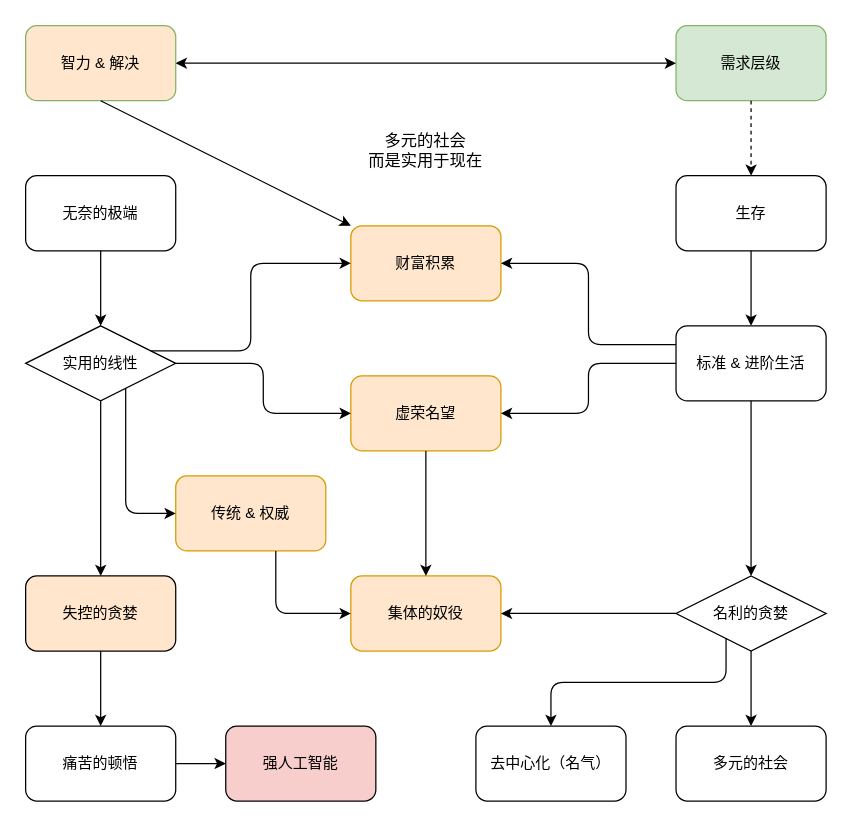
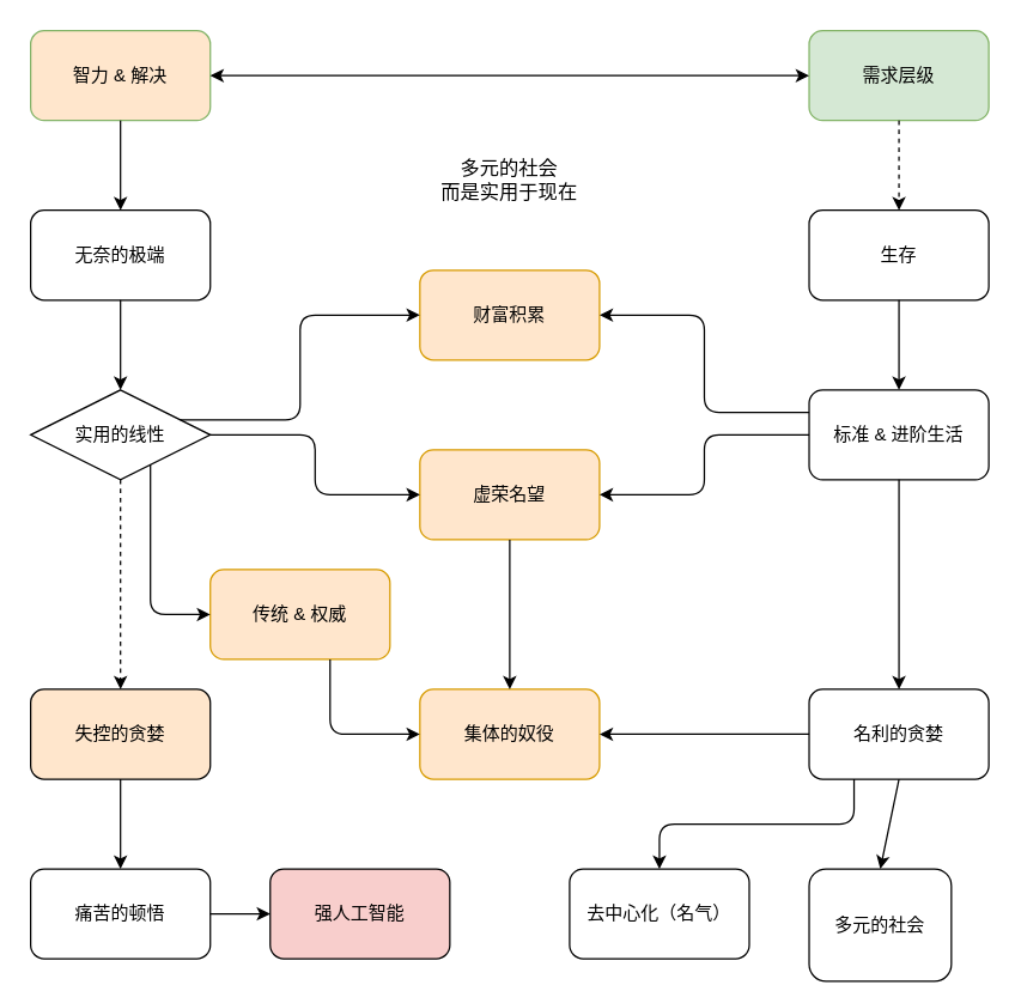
- <mxCell id="10" value="" style="endArrow=classic;html=1;rounded=0;exitX=0.5;exitY=1;exitDx=0;exitDy=0;" parent="1" source="5" target="3" edge="1"><mxGeometry width="50" height="50" relative="1" as="geometry"><mxPoint x="420" y="270" as="sourcePoint" /><mxPoint x="470" y="220" as="targetPoint" /></mxGeometry></mxCell>
+ <mxCell id="10" value="" style="endArrow=classic;html=1;rounded=0;exitX=0.5;exitY=1;exitDx=0;exitDy=0;entryX=0.5;entryY=0;entryDx=0;entryDy=0;" parent="1" source="5" target="7" edge="1"><mxGeometry width="50" height="50" relative="1" as="geometry"><mxPoint x="420" y="270" as="sourcePoint" /><mxPoint x="470" y="220" as="targetPoint" /></mxGeometry></mxCell>
- <mxCell id="12" value="" style="endArrow=classic;html=1;rounded=0;exitX=0.5;exitY=1;exitDx=0;exitDy=0;entryX=0.5;entryY=0;entryDx=0;entryDy=0;" parent="1" source="8" target="9" edge="1"><mxGeometry width="50" height="50" relative="1" as="geometry"><mxPoint x="90" y="210" as="sourcePoint" /><mxPoint x="90" y="270" as="targetPoint" /></mxGeometry></mxCell>
+ <mxCell id="12" value="" style="endArrow=classic;html=1;rounded=0;exitX=0.5;exitY=1;exitDx=0;exitDy=0;entryX=0.5;entryY=0;entryDx=0;entryDy=0;dashed=1;" parent="1" source="8" target="9" edge="1"><mxGeometry width="50" height="50" relative="1" as="geometry"><mxPoint x="90" y="210" as="sourcePoint" /><mxPoint x="90" y="270" as="targetPoint" /></mxGeometry></mxCell>
- <mxCell id="18" value="名利的贪婪" style="rhombus;whiteSpace=wrap;html=1;" parent="1" vertex="1"><mxGeometry x="540" y="460" width="120" height="60" as="geometry" /></mxCell>
+ <mxCell id="18" value="名利的贪婪" style="rounded=1;whiteSpace=wrap;html=1;" parent="1" vertex="1"><mxGeometry x="540" y="460" width="120" height="60" as="geometry" /></mxCell>
- <mxCell id="31" value="多元的社会" style="rounded=1;whiteSpace=wrap;html=1;" parent="1" vertex="1"><mxGeometry x="540" y="580" width="120" height="60" as="geometry" /></mxCell>
+ <mxCell id="31" value="多元的社会" style="rounded=1;whiteSpace=wrap;html=1;" parent="1" vertex="1"><mxGeometry x="540" y="580" width="95" height="75" as="geometry" /></mxCell>
